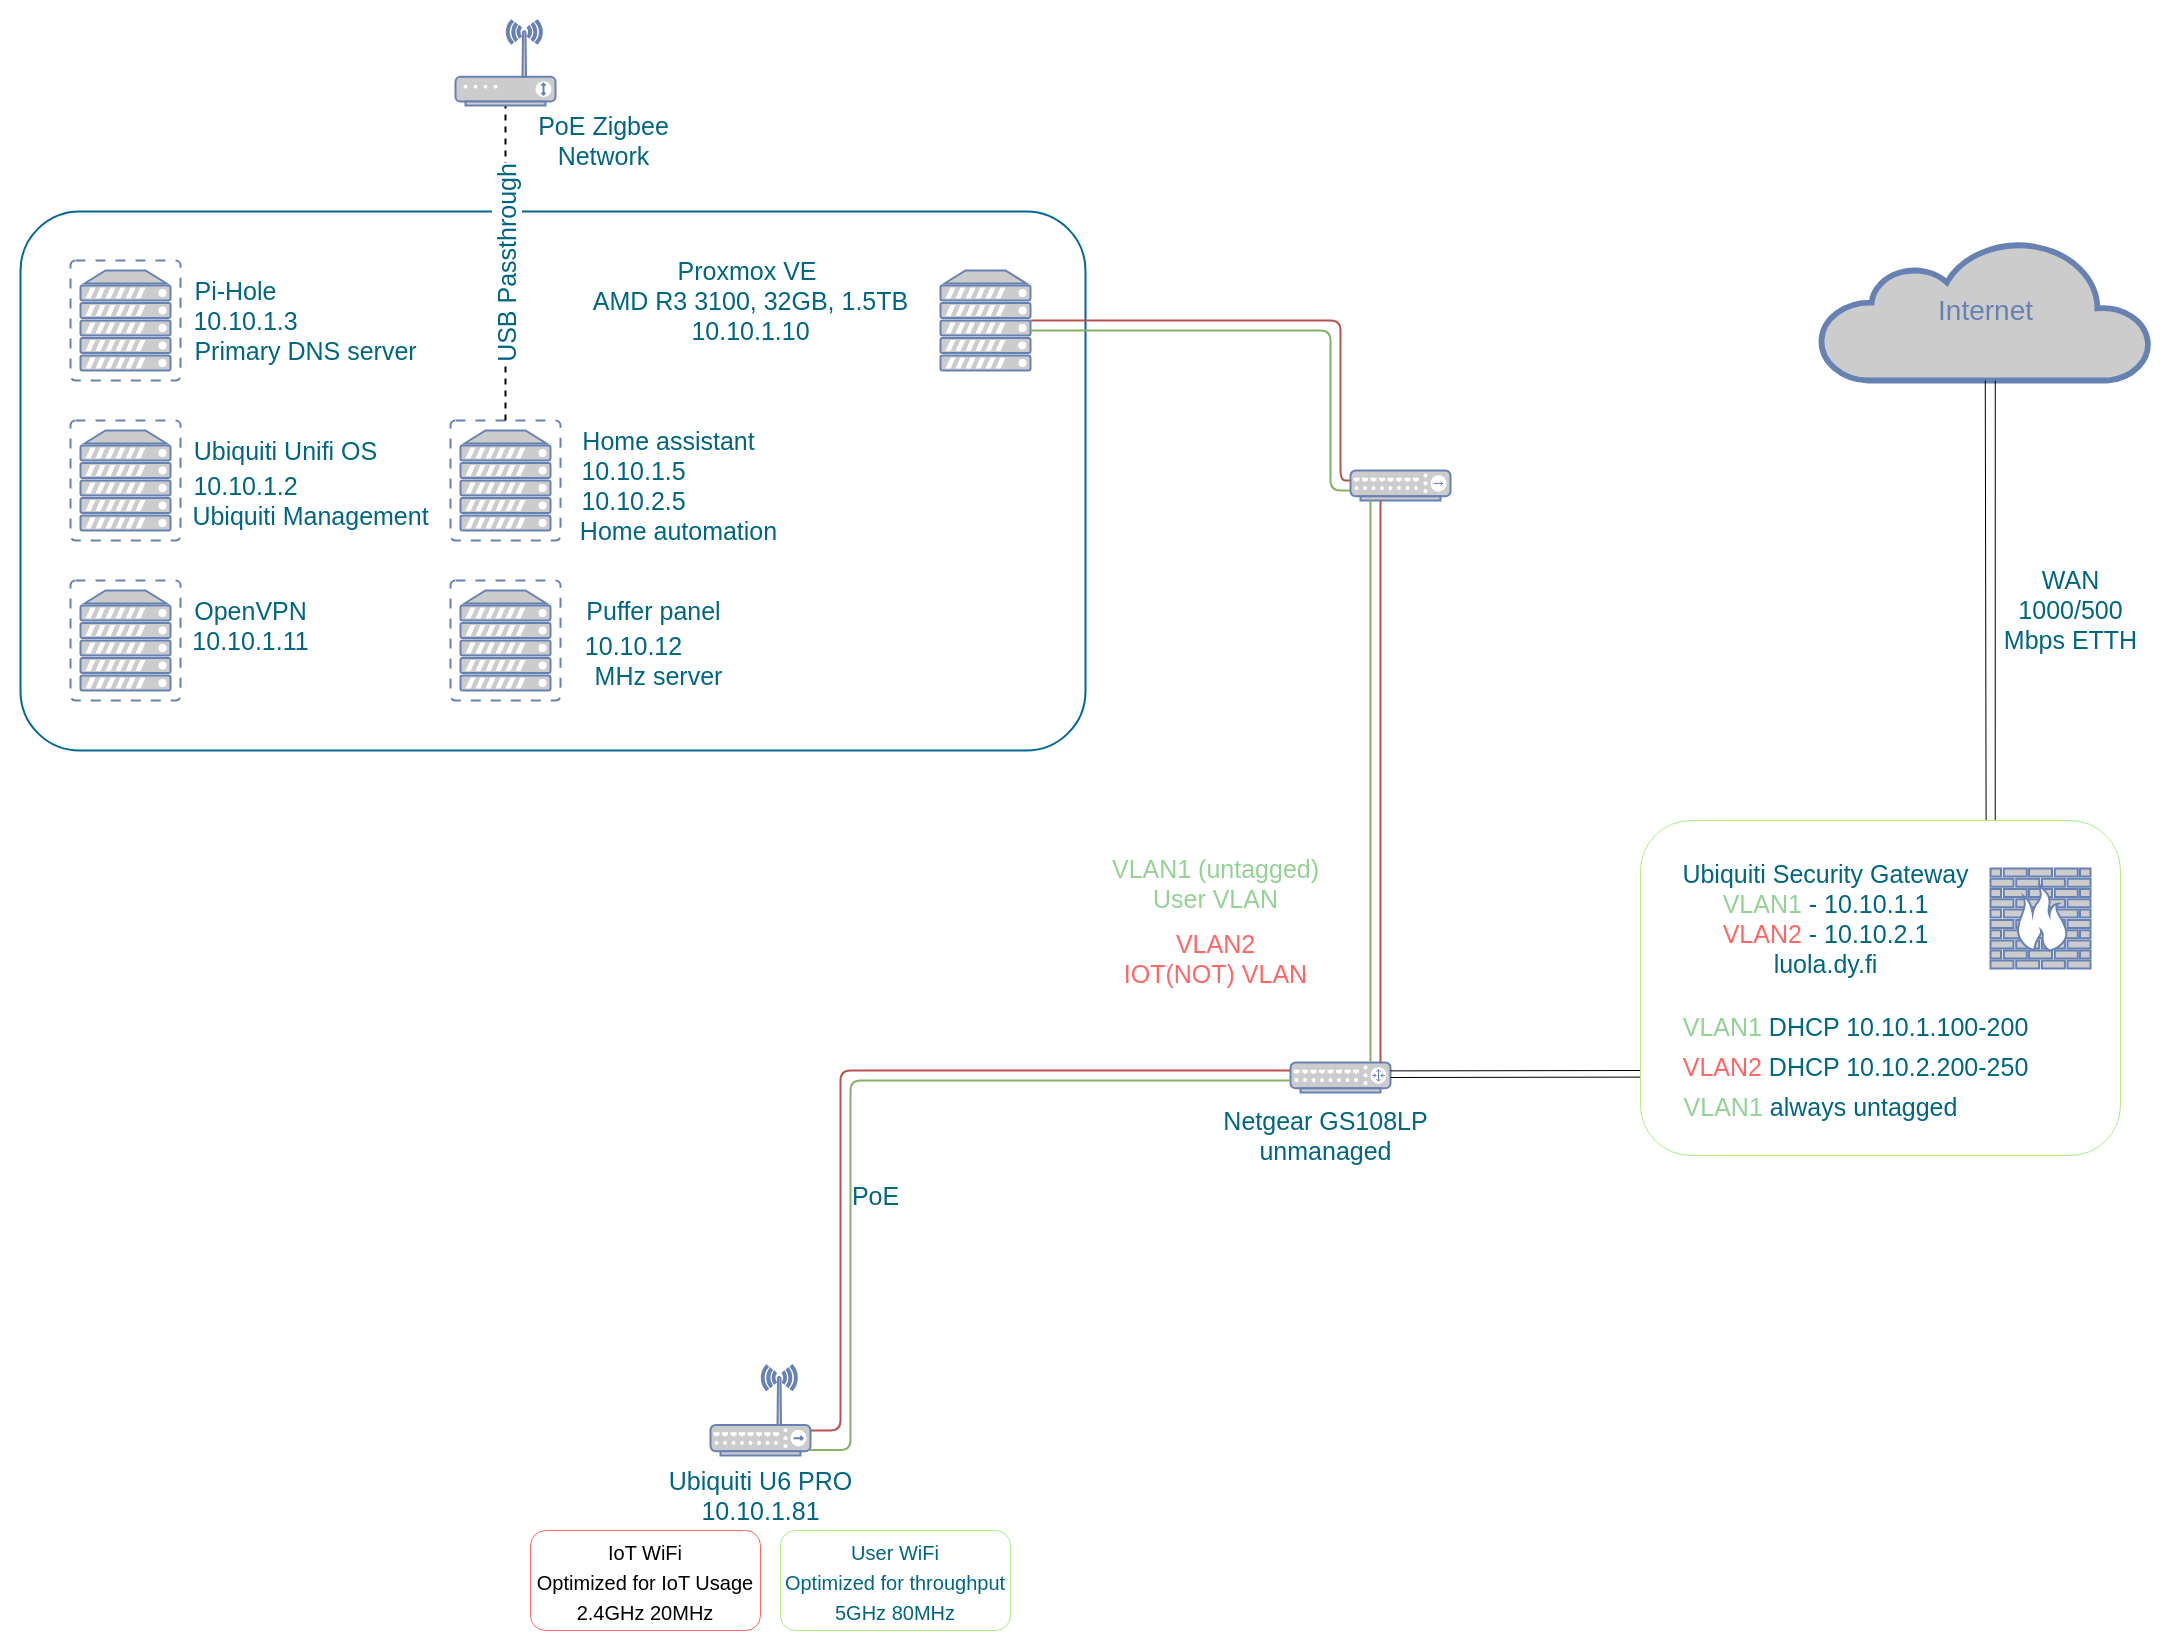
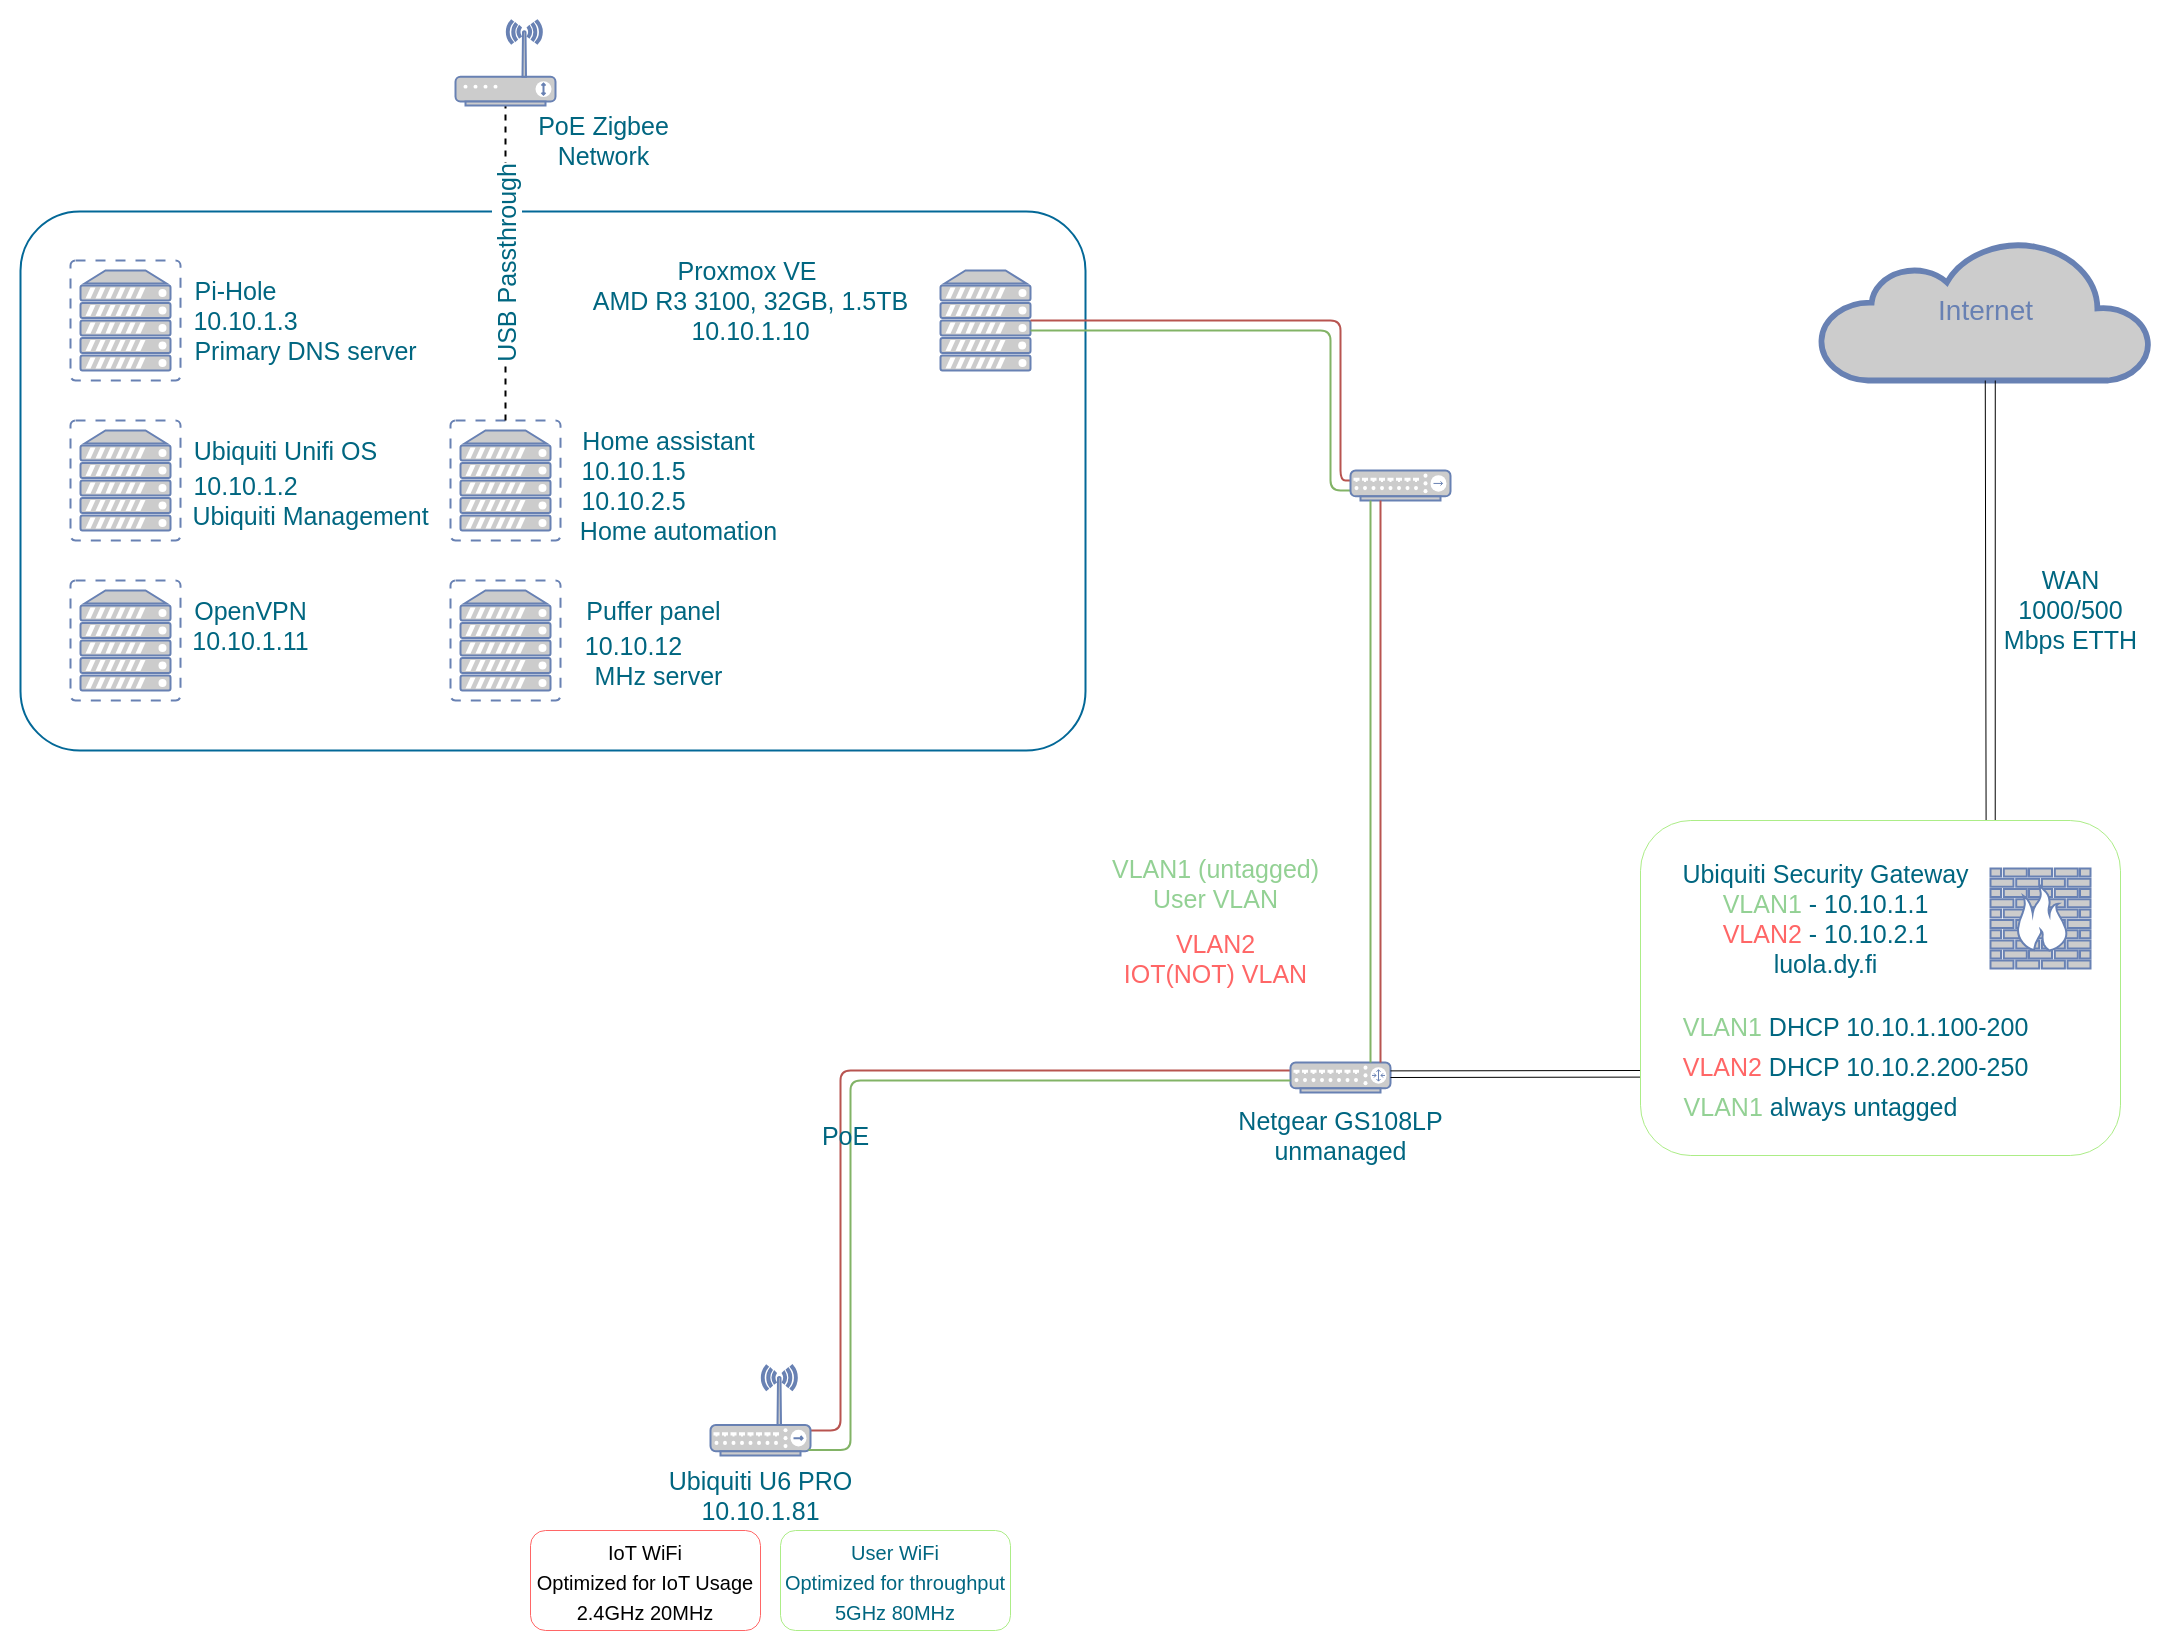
- <mxCell id="7" value="Netgear GS108LP&lt;br&gt;unmanaged" style="text;html=1;align=center;verticalAlign=middle;resizable=0;points=[];autosize=1;strokeColor=none;fillColor=none;fontSize=25;fontColor=#006680;" parent="1" vertex="1"><mxGeometry x="1210" y="1100" width="230" height="70" as="geometry" /></mxCell>
+ <mxCell id="7" value="Netgear GS108LP&lt;br&gt;unmanaged" style="text;html=1;align=center;verticalAlign=middle;resizable=0;points=[];autosize=1;strokeColor=none;fillColor=none;fontSize=25;fontColor=#006680;" parent="1" vertex="1"><mxGeometry x="1225" y="1100" width="230" height="70" as="geometry" /></mxCell>
- <mxCell id="29" value="PoE" style="text;html=1;align=center;verticalAlign=middle;resizable=0;points=[];autosize=1;strokeColor=none;fillColor=none;fontSize=25;fontColor=#006680;" parent="1" vertex="1"><mxGeometry x="840" y="1175" width="70" height="40" as="geometry" /></mxCell>
+ <mxCell id="29" value="PoE" style="text;html=1;align=center;verticalAlign=middle;resizable=0;points=[];autosize=1;strokeColor=none;fillColor=none;fontSize=25;fontColor=#006680;" parent="1" vertex="1"><mxGeometry x="810" y="1115" width="70" height="40" as="geometry" /></mxCell>
